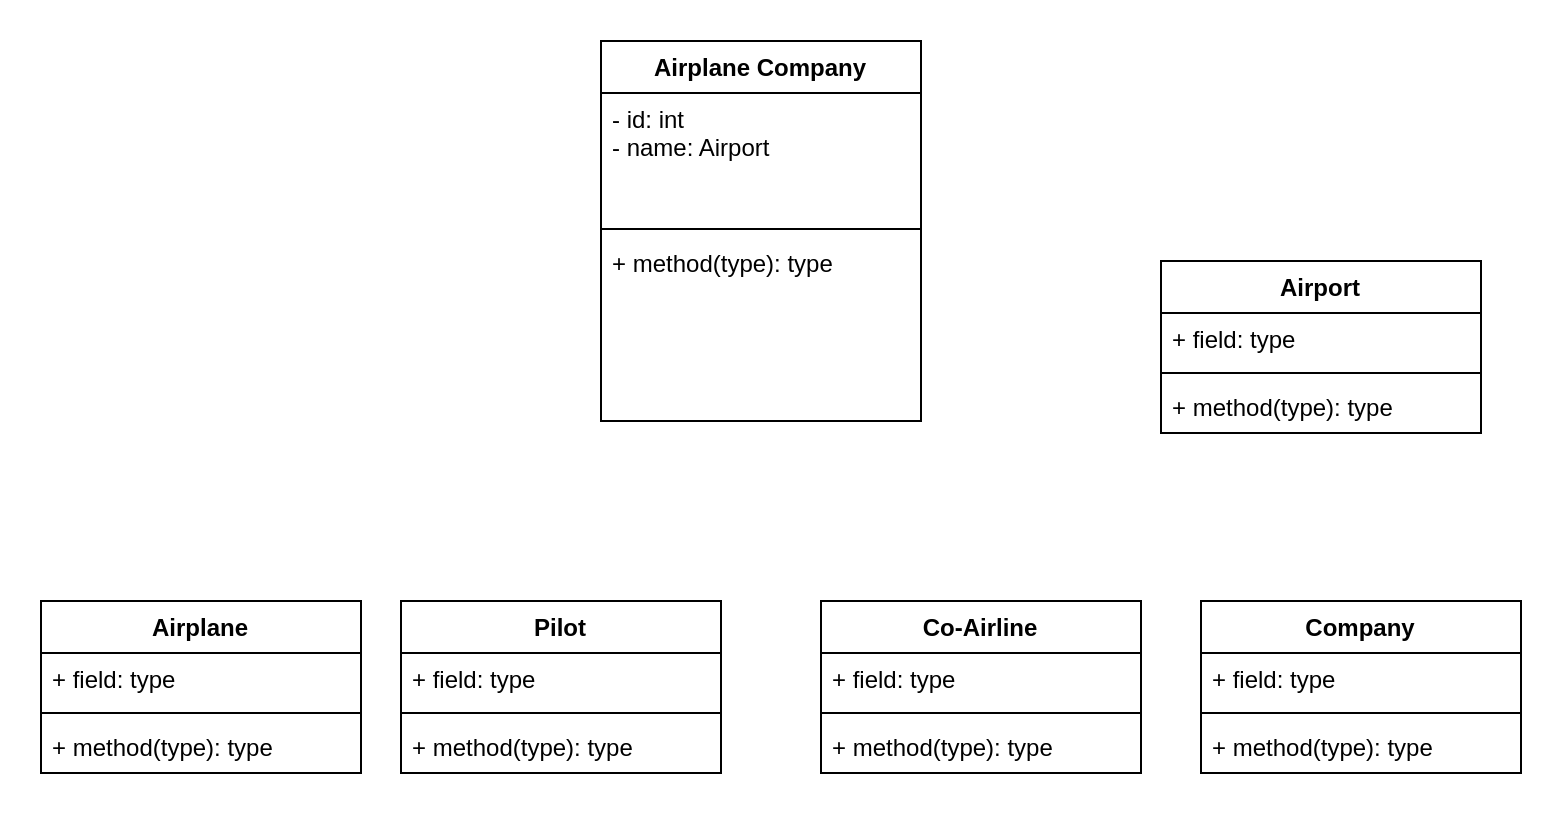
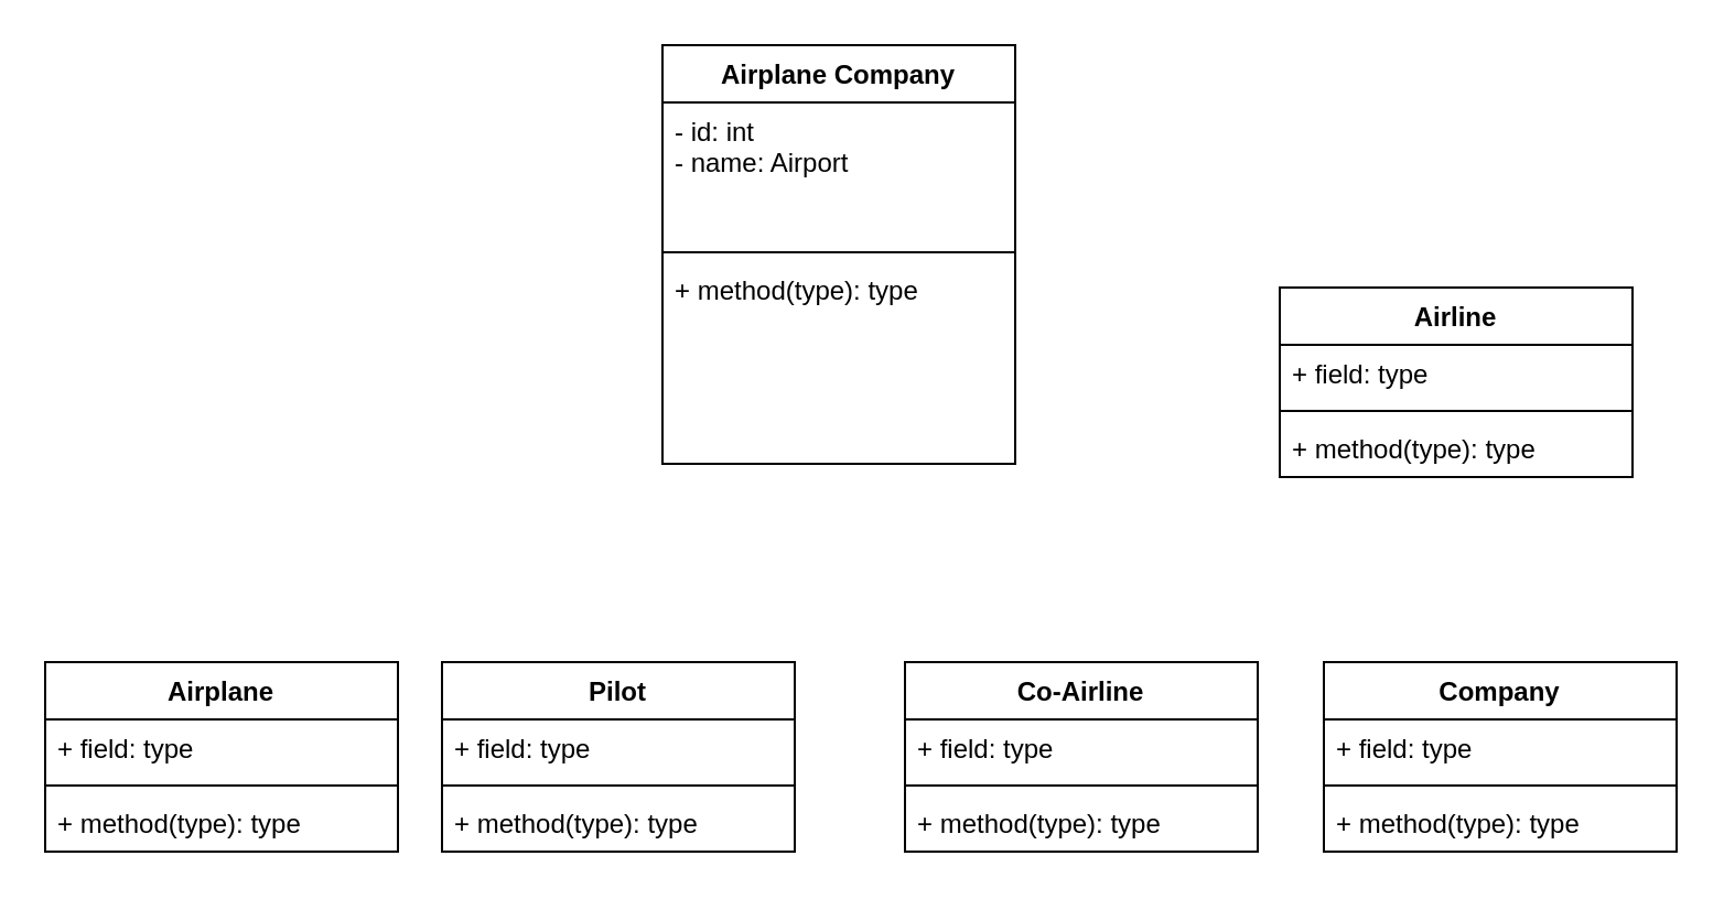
- <mxCell id="22" value="Airport" style="swimlane;fontStyle=1;align=center;verticalAlign=top;childLayout=stackLayout;horizontal=1;startSize=26;horizontalStack=0;resizeParent=1;resizeParentMax=0;resizeLast=0;collapsible=1;marginBottom=0;" vertex="1" parent="1"><mxGeometry x="580" y="130" width="160" height="86" as="geometry" /></mxCell>
+ <mxCell id="22" value="Airline" style="swimlane;fontStyle=1;align=center;verticalAlign=top;childLayout=stackLayout;horizontal=1;startSize=26;horizontalStack=0;resizeParent=1;resizeParentMax=0;resizeLast=0;collapsible=1;marginBottom=0;" vertex="1" parent="1"><mxGeometry x="580" y="130" width="160" height="86" as="geometry" /></mxCell>
